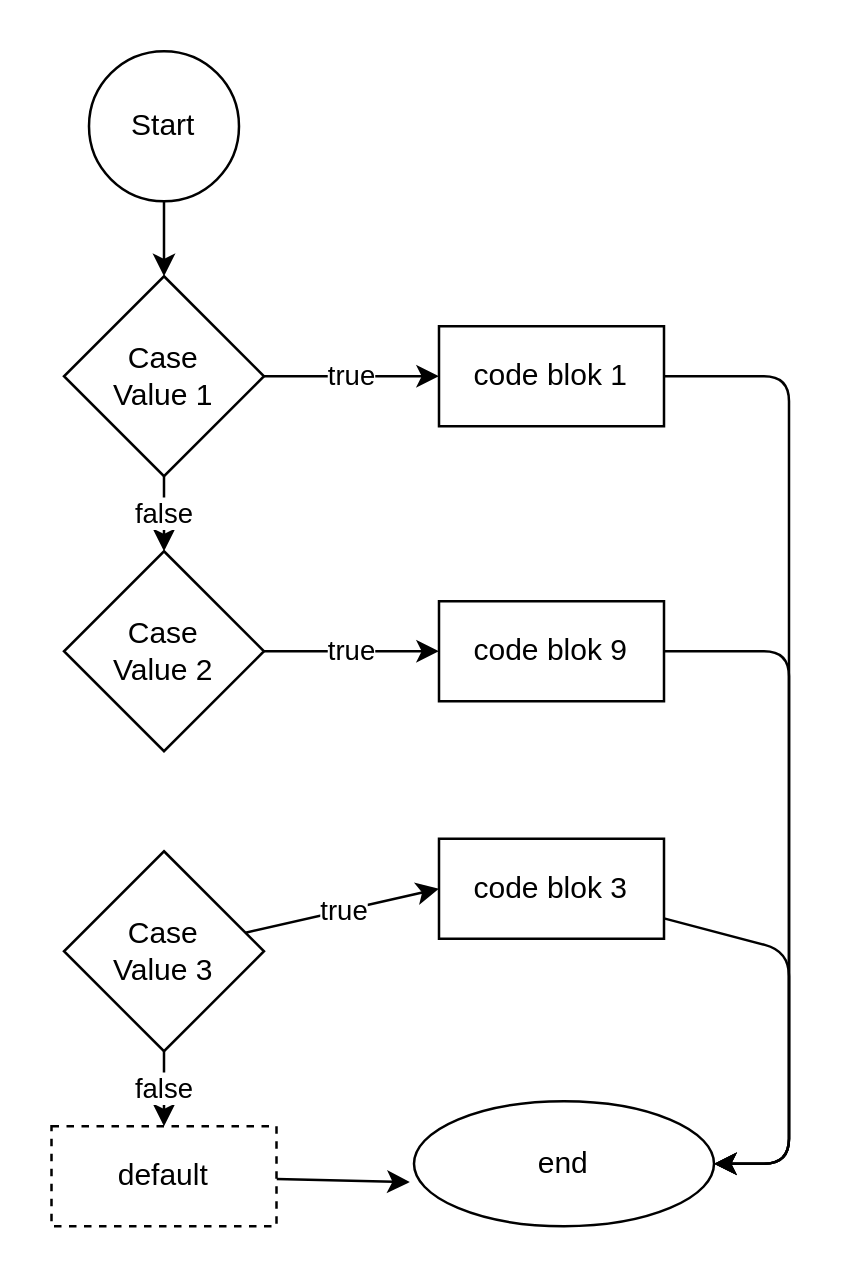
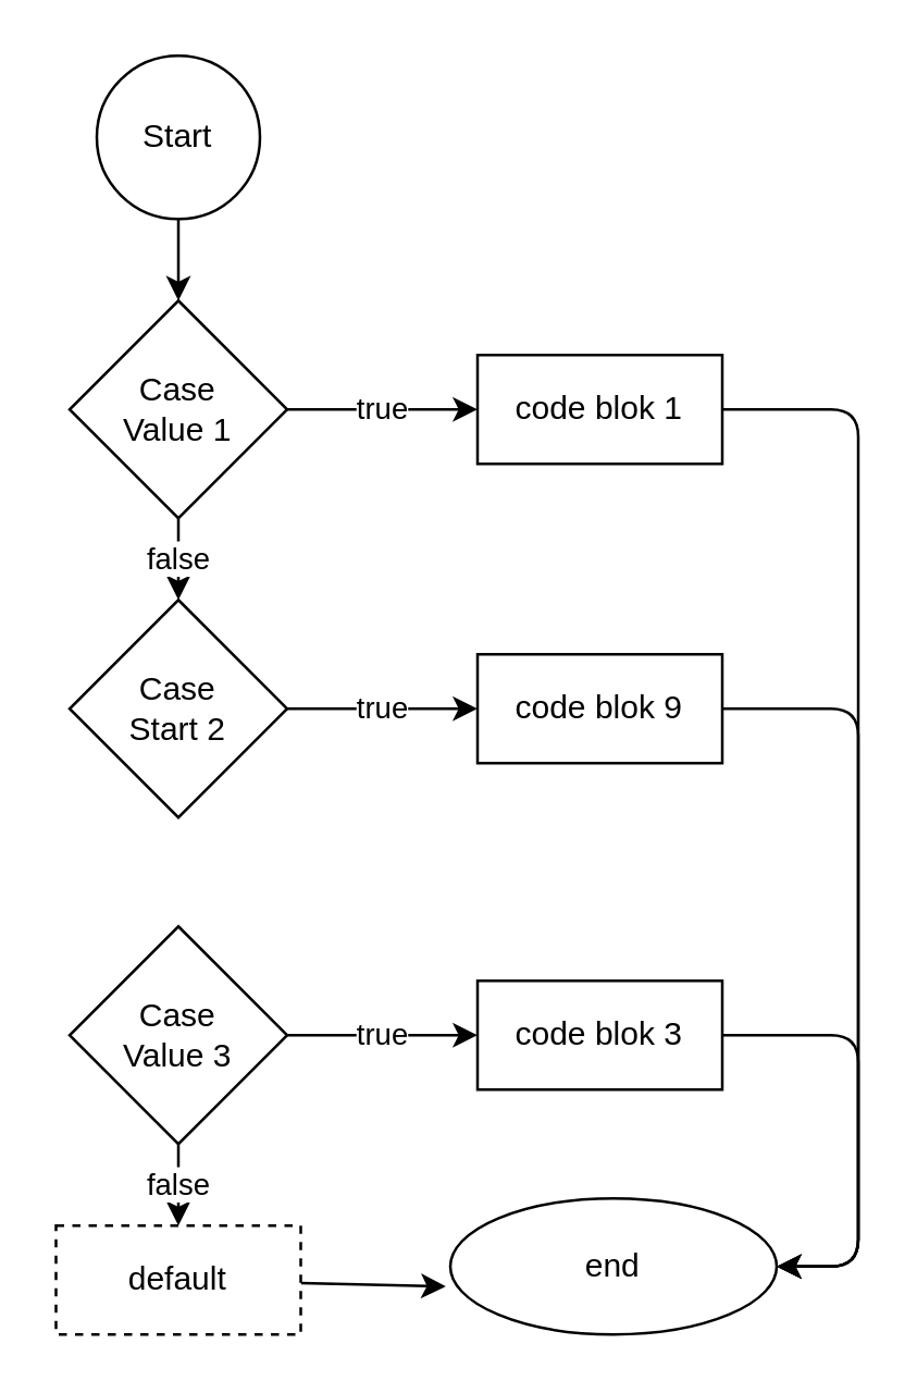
- <mxCell id="8" value="Case &lt;br&gt;Value 2" style="rhombus;whiteSpace=wrap;html=1;" vertex="1" parent="1"><mxGeometry x="25" y="220" width="80" height="80" as="geometry" /></mxCell>
+ <mxCell id="8" value="Case &lt;br&gt;Start 2" style="rhombus;whiteSpace=wrap;html=1;" vertex="1" parent="1"><mxGeometry x="25" y="220" width="80" height="80" as="geometry" /></mxCell>
- <mxCell id="17" value="code blok 3" style="rounded=0;whiteSpace=wrap;html=1;" vertex="1" parent="1"><mxGeometry x="175" y="335" width="90" height="40" as="geometry" /></mxCell>
+ <mxCell id="17" value="code blok 3" style="rounded=0;whiteSpace=wrap;html=1;" vertex="1" parent="1"><mxGeometry x="175" y="360" width="90" height="40" as="geometry" /></mxCell>
